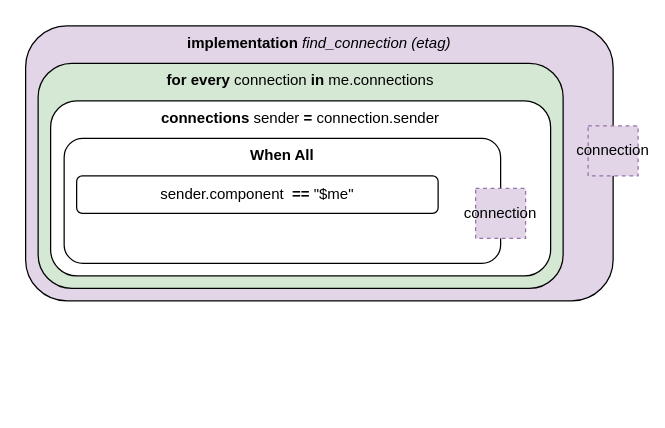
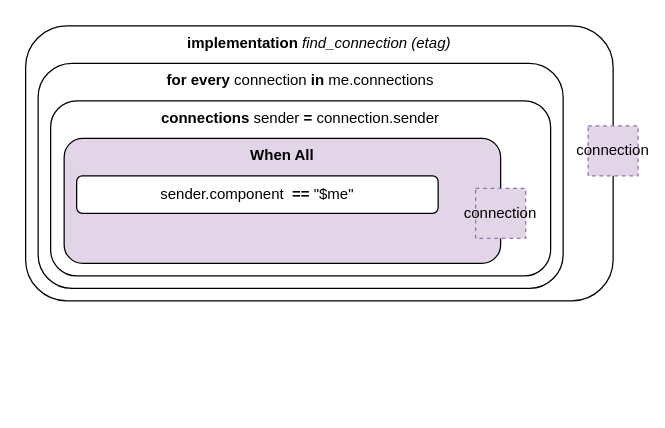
- <mxCell id="2" value="&lt;b&gt;implementation &lt;/b&gt;&lt;i&gt;find_connection (etag)&lt;/i&gt;" style="rounded=1;whiteSpace=wrap;html=1;verticalAlign=top;fillColor=#e1d5e7;" parent="1" vertex="1"><mxGeometry x="20" y="20" width="470" height="220" as="geometry" /></mxCell>
+ <mxCell id="2" value="&lt;b&gt;implementation &lt;/b&gt;&lt;i&gt;find_connection (etag)&lt;/i&gt;" style="rounded=1;whiteSpace=wrap;html=1;verticalAlign=top;" parent="1" vertex="1"><mxGeometry x="20" y="20" width="470" height="220" as="geometry" /></mxCell>
- <mxCell id="3" value="&lt;b&gt;for every&lt;/b&gt;&amp;nbsp;connection &lt;b&gt;in&lt;/b&gt; me.connections" style="rounded=1;whiteSpace=wrap;html=1;verticalAlign=top;fillColor=#d5e8d4;" parent="1" vertex="1"><mxGeometry x="30" y="50" width="420" height="180" as="geometry" /></mxCell>
+ <mxCell id="3" value="&lt;b&gt;for every&lt;/b&gt;&amp;nbsp;connection &lt;b&gt;in&lt;/b&gt; me.connections" style="rounded=1;whiteSpace=wrap;html=1;verticalAlign=top;" parent="1" vertex="1"><mxGeometry x="30" y="50" width="420" height="180" as="geometry" /></mxCell>
- <mxCell id="8" value="&lt;b&gt;When All&lt;/b&gt;" style="rounded=1;whiteSpace=wrap;html=1;verticalAlign=top;" parent="1" vertex="1"><mxGeometry x="50.82" y="110" width="349.18" height="100" as="geometry" /></mxCell>
+ <mxCell id="8" value="&lt;b&gt;When All&lt;/b&gt;" style="rounded=1;whiteSpace=wrap;html=1;verticalAlign=top;fillColor=#e1d5e7;" parent="1" vertex="1"><mxGeometry x="50.82" y="110" width="349.18" height="100" as="geometry" /></mxCell>
